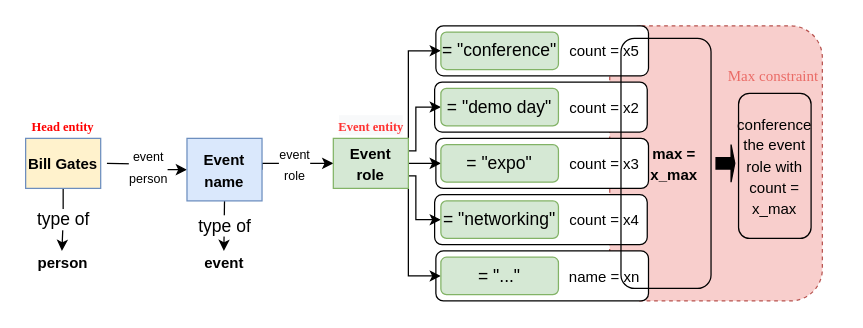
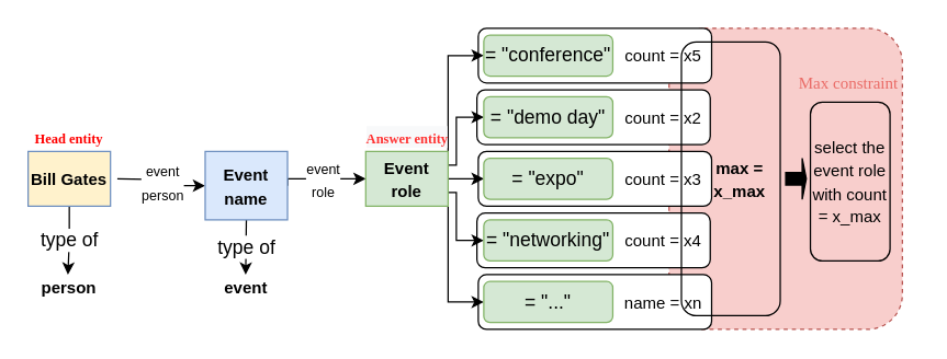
- <mxCell id="33" value="&lt;span style=&quot;font-style: normal; font-variant-ligatures: normal; font-variant-caps: normal; letter-spacing: normal; orphans: 2; text-align: center; text-indent: 0px; text-transform: none; widows: 2; word-spacing: 0px; -webkit-text-stroke-width: 0px; background-color: rgb(248, 249, 250); text-decoration-thickness: initial; text-decoration-style: initial; text-decoration-color: initial; float: none; display: inline !important;&quot;&gt;&lt;font face=&quot;Times New Roman&quot; color=&quot;#ff3333&quot; style=&quot;font-size: 10px;&quot;&gt;&lt;b style=&quot;&quot;&gt;Event entity&lt;/b&gt;&lt;/font&gt;&lt;/span&gt;" style="text;html=1;strokeColor=none;fillColor=none;align=center;verticalAlign=middle;whiteSpace=wrap;rounded=0;fontSize=14;fontColor=#000000;" parent="1" vertex="1"><mxGeometry x="260.5" y="85" width="71" height="30" as="geometry" /></mxCell>
+ <mxCell id="33" value="&lt;span style=&quot;font-style: normal; font-variant-ligatures: normal; font-variant-caps: normal; letter-spacing: normal; orphans: 2; text-align: center; text-indent: 0px; text-transform: none; widows: 2; word-spacing: 0px; -webkit-text-stroke-width: 0px; background-color: rgb(248, 249, 250); text-decoration-thickness: initial; text-decoration-style: initial; text-decoration-color: initial; float: none; display: inline !important;&quot;&gt;&lt;font face=&quot;Times New Roman&quot; color=&quot;#ff3333&quot; style=&quot;font-size: 10px;&quot;&gt;&lt;b style=&quot;&quot;&gt;Answer entity&lt;/b&gt;&lt;/font&gt;&lt;/span&gt;" style="text;html=1;strokeColor=none;fillColor=none;align=center;verticalAlign=middle;whiteSpace=wrap;rounded=0;fontSize=14;fontColor=#000000;" parent="1" vertex="1"><mxGeometry x="260.5" y="85" width="71" height="30" as="geometry" /></mxCell>
- <mxCell id="31" value="&lt;font style=&quot;font-size: 12px;&quot;&gt;conference the event role with count = x_max&lt;/font&gt;" style="rounded=1;whiteSpace=wrap;html=1;fontSize=14;fontColor=#000000;fillColor=none;" parent="1" vertex="1"><mxGeometry x="590" y="74" width="58" height="116" as="geometry" /></mxCell>
+ <mxCell id="31" value="&lt;font style=&quot;font-size: 12px;&quot;&gt;select the event role with count = x_max&lt;/font&gt;" style="rounded=1;whiteSpace=wrap;html=1;fontSize=14;fontColor=#000000;fillColor=none;" parent="1" vertex="1"><mxGeometry x="590" y="74" width="58" height="116" as="geometry" /></mxCell>
